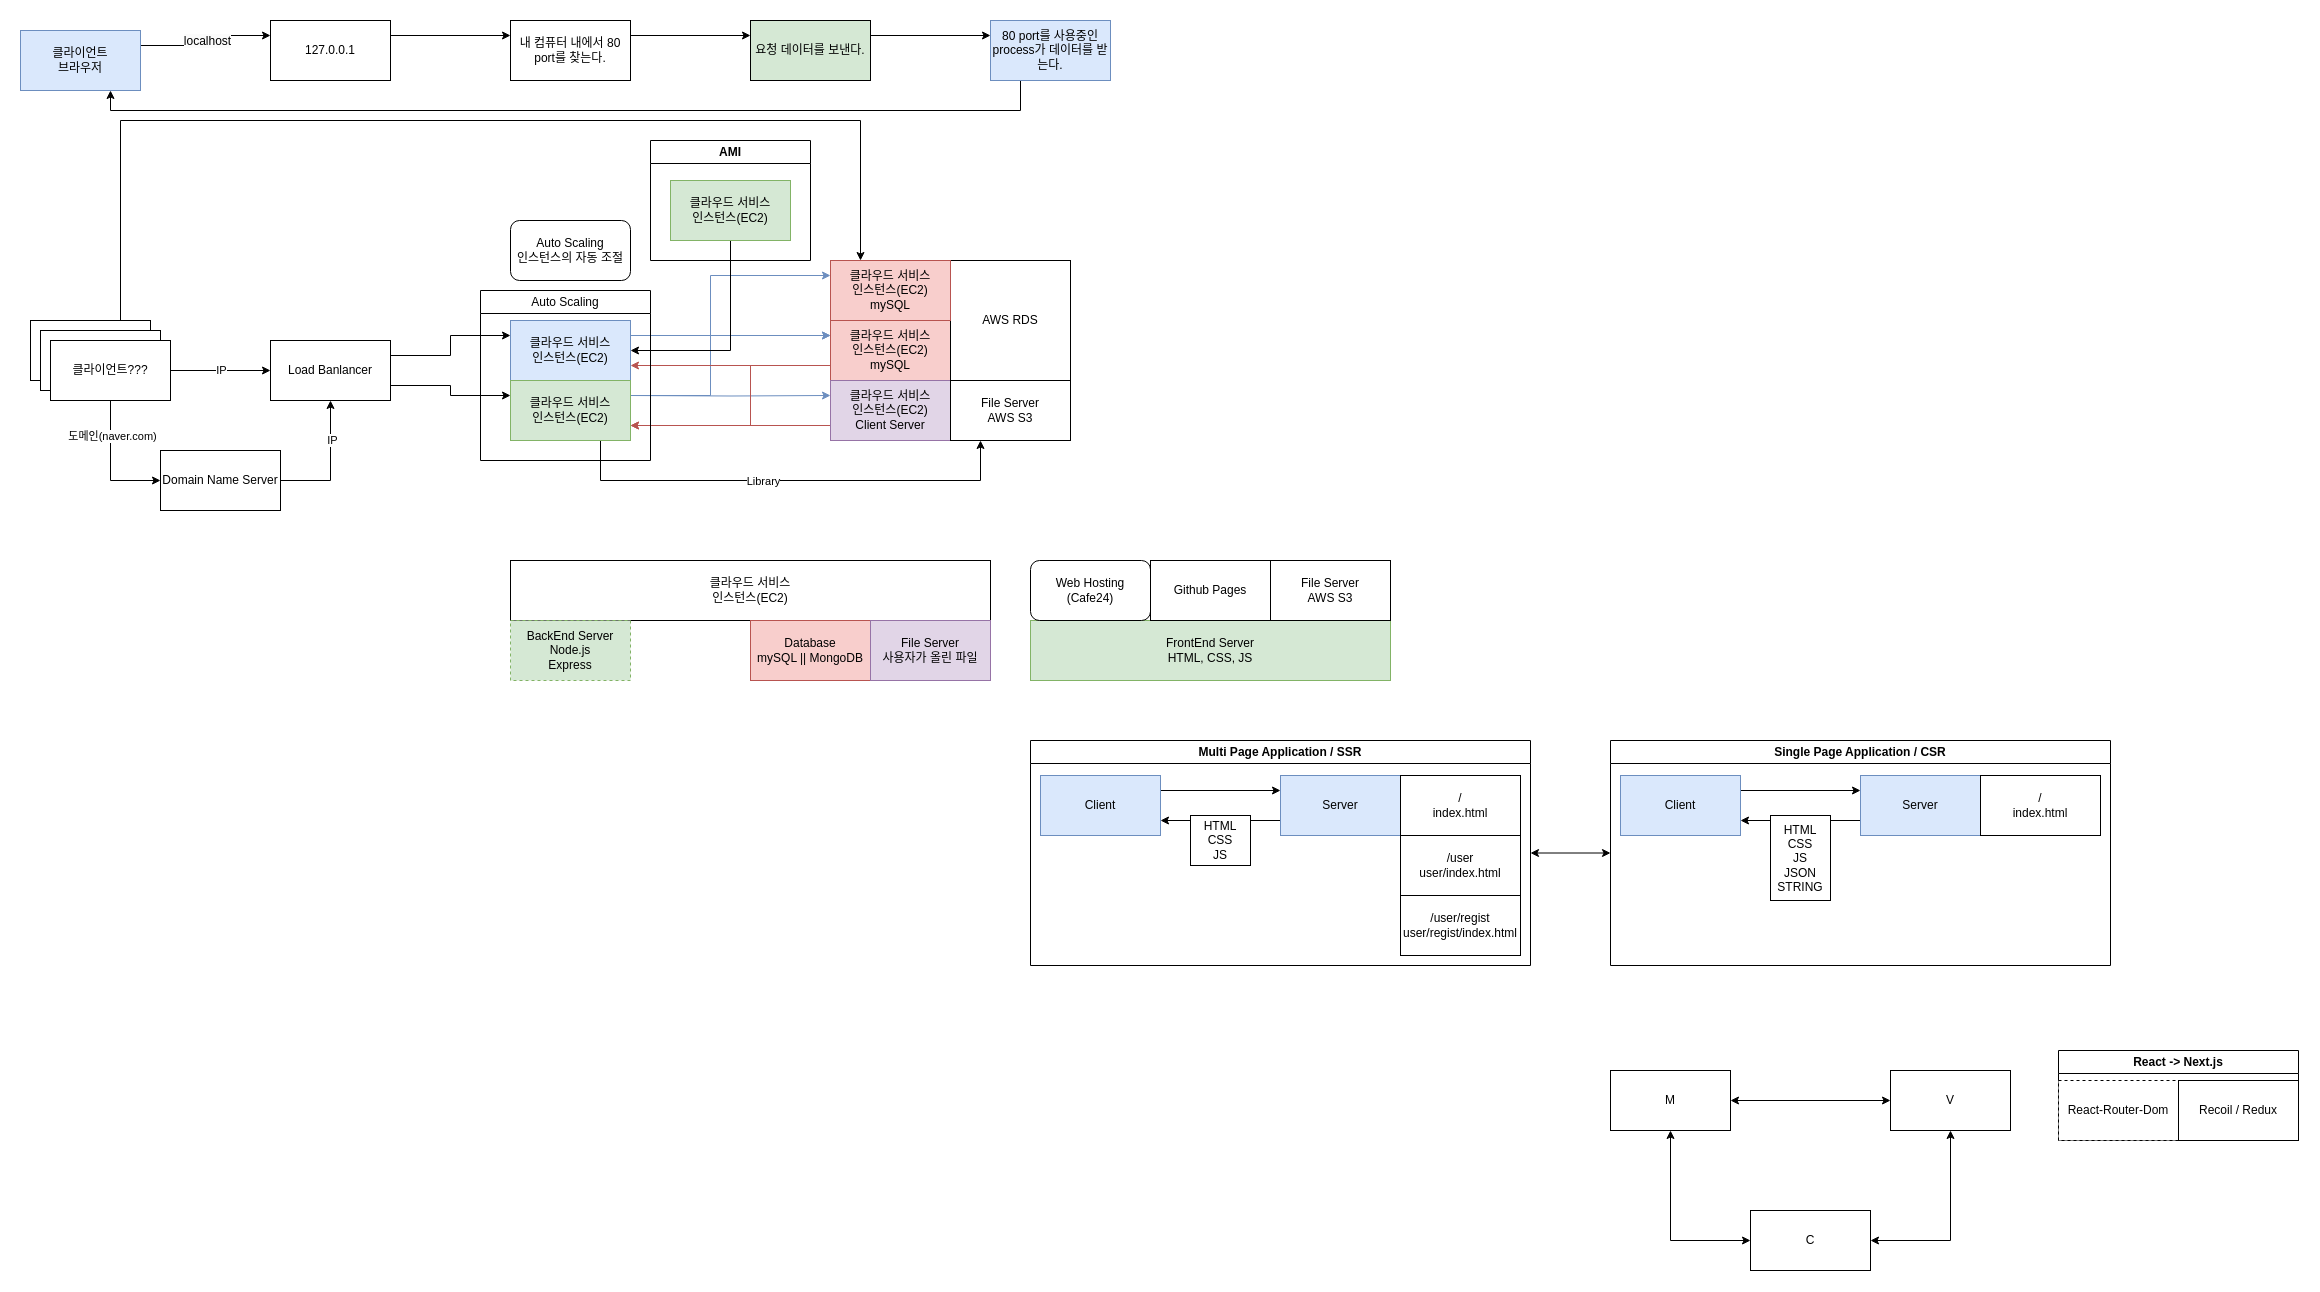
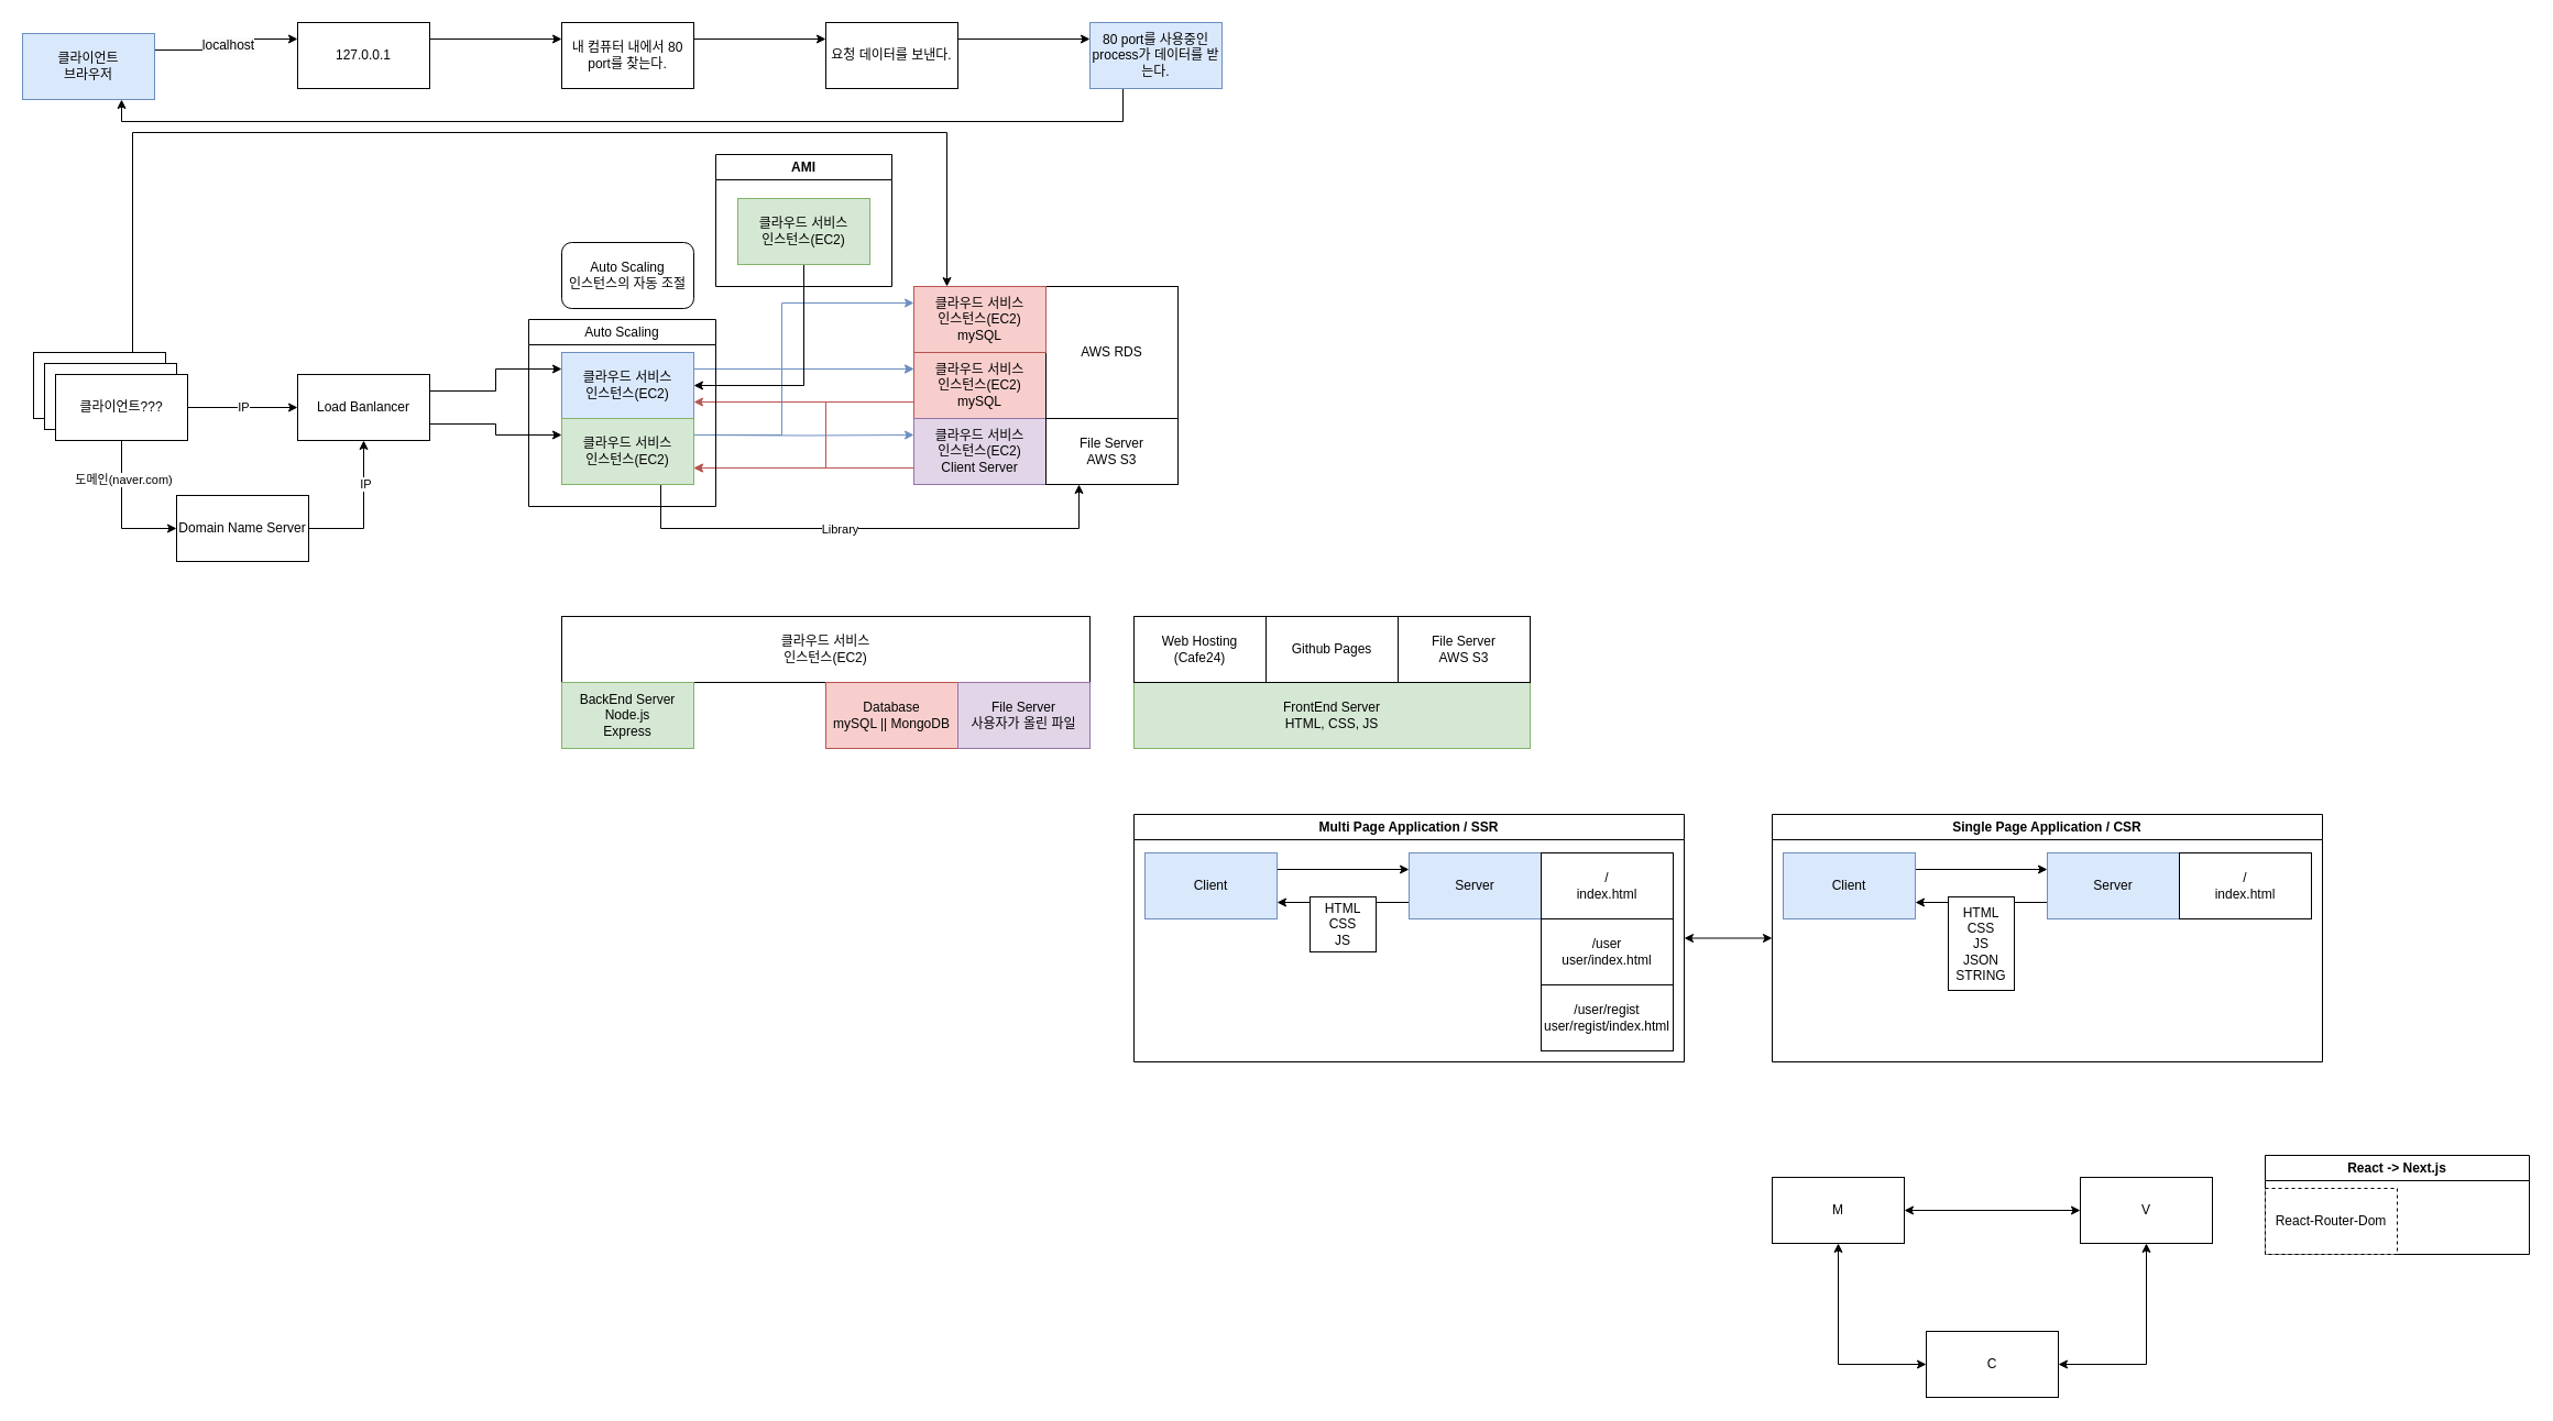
- <mxCell id="10" value="요청 데이터를 보낸다." style="rounded=0;whiteSpace=wrap;html=1;fillColor=#d5e8d4;" parent="1" vertex="1"><mxGeometry x="750" y="20" width="120" height="60" as="geometry" /></mxCell>
+ <mxCell id="10" value="요청 데이터를 보낸다." style="rounded=0;whiteSpace=wrap;html=1;" parent="1" vertex="1"><mxGeometry x="750" y="20" width="120" height="60" as="geometry" /></mxCell>
- <mxCell id="47" value="Web Hosting&lt;div&gt;(Cafe24)&lt;/div&gt;" style="whiteSpace=wrap;html=1;rounded=1;" parent="1" vertex="1"><mxGeometry x="1030" y="560" width="120" height="60" as="geometry" /></mxCell>
+ <mxCell id="47" value="Web Hosting&lt;div&gt;(Cafe24)&lt;/div&gt;" style="rounded=0;whiteSpace=wrap;html=1;" parent="1" vertex="1"><mxGeometry x="1030" y="560" width="120" height="60" as="geometry" /></mxCell>
- <mxCell id="26" value="&lt;div&gt;BackEnd Server&lt;/div&gt;Node.js&lt;div&gt;Express&lt;/div&gt;" style="rounded=0;whiteSpace=wrap;html=1;fillColor=#d5e8d4;strokeColor=#82b366;dashed=1;" parent="1" vertex="1"><mxGeometry x="510" y="620" width="120" height="60" as="geometry" /></mxCell>
+ <mxCell id="26" value="&lt;div&gt;BackEnd Server&lt;/div&gt;Node.js&lt;div&gt;Express&lt;/div&gt;" style="rounded=0;whiteSpace=wrap;html=1;fillColor=#d5e8d4;strokeColor=#82b366;" parent="1" vertex="1"><mxGeometry x="510" y="620" width="120" height="60" as="geometry" /></mxCell>
- <mxCell id="81" value="Recoil / Redux" style="rounded=0;whiteSpace=wrap;html=1;" vertex="1" parent="79"><mxGeometry x="120" y="30" width="120" height="60" as="geometry" /></mxCell>
